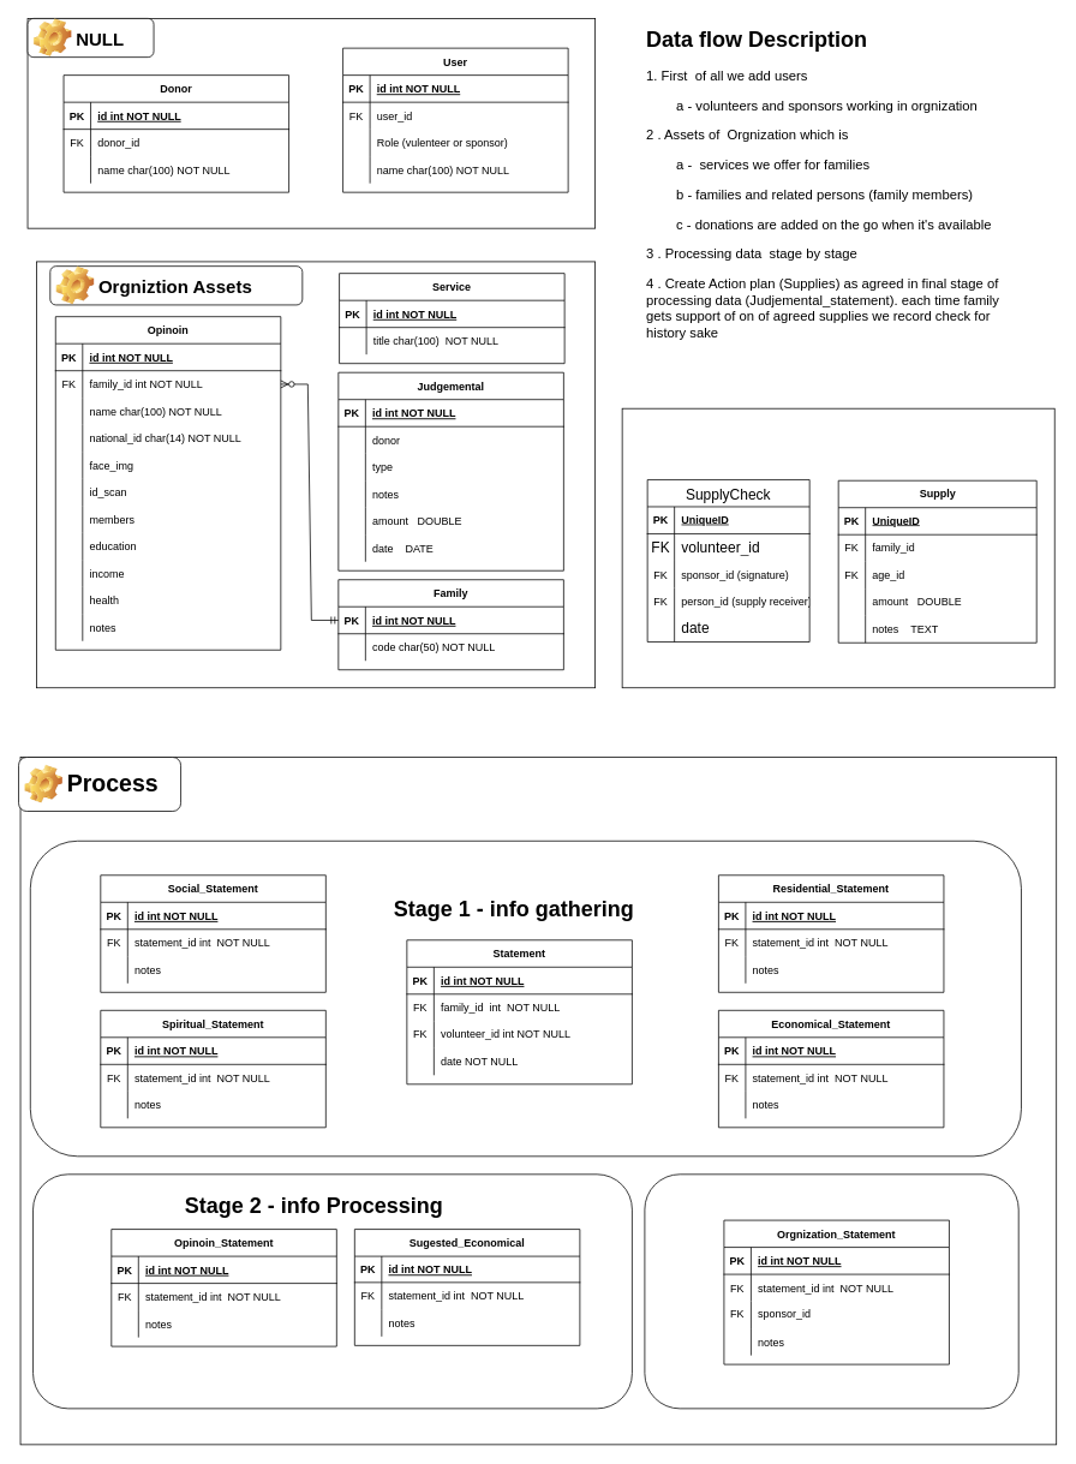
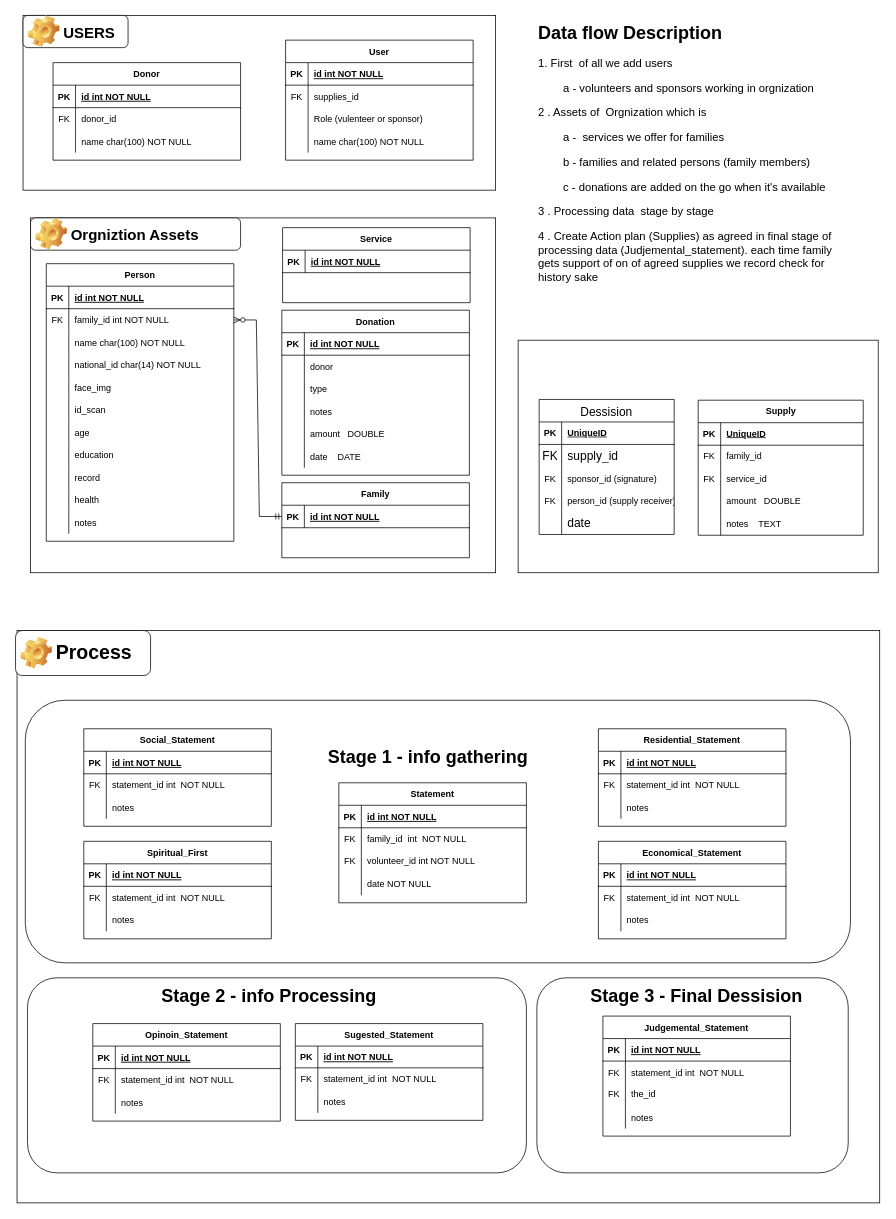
- <mxCell id="58" value="NULL" style="label;whiteSpace=wrap;html=1;image=img/clipart/Gear_128x128.png;fontSize=20;" parent="1" vertex="1"><mxGeometry x="30" y="20" width="140" height="43" as="geometry" /></mxCell>
+ <mxCell id="58" value="USERS" style="label;whiteSpace=wrap;html=1;image=img/clipart/Gear_128x128.png;fontSize=20;" parent="1" vertex="1"><mxGeometry x="30" y="20" width="140" height="43" as="geometry" /></mxCell>
- <mxCell id="65" value="user_id" style="shape=partialRectangle;connectable=0;fillColor=none;top=0;left=0;bottom=0;right=0;align=left;spacingLeft=6;overflow=hidden;" parent="63" vertex="1"><mxGeometry x="30" width="220" height="30" as="geometry"><mxRectangle width="220" height="30" as="alternateBounds" /></mxGeometry></mxCell>
+ <mxCell id="65" value="supplies_id" style="shape=partialRectangle;connectable=0;fillColor=none;top=0;left=0;bottom=0;right=0;align=left;spacingLeft=6;overflow=hidden;" parent="63" vertex="1"><mxGeometry x="30" width="220" height="30" as="geometry"><mxRectangle width="220" height="30" as="alternateBounds" /></mxGeometry></mxCell>
- <mxCell id="74" value="Orgniztion Assets" style="label;whiteSpace=wrap;html=1;image=img/clipart/Gear_128x128.png;align=left;fontSize=20;" parent="1" vertex="1"><mxGeometry x="55" y="295" width="280" height="43" as="geometry" /></mxCell>
+ <mxCell id="74" value="Orgniztion Assets" style="label;whiteSpace=wrap;html=1;image=img/clipart/Gear_128x128.png;align=left;fontSize=20;" parent="1" vertex="1"><mxGeometry x="40" y="290" width="280" height="43" as="geometry" /></mxCell>
- <mxCell id="82" value="Opinoin" style="shape=table;startSize=30;container=1;collapsible=1;childLayout=tableLayout;fixedRows=1;rowLines=0;fontStyle=1;align=center;resizeLast=1;" parent="1" vertex="1"><mxGeometry x="61" y="351" width="250" height="370" as="geometry" /></mxCell>
+ <mxCell id="82" value="Person" style="shape=table;startSize=30;container=1;collapsible=1;childLayout=tableLayout;fixedRows=1;rowLines=0;fontStyle=1;align=center;resizeLast=1;" parent="1" vertex="1"><mxGeometry x="61" y="351" width="250" height="370" as="geometry" /></mxCell>
- <mxCell id="122" value="title char(100)  NOT NULL" style="shape=partialRectangle;overflow=hidden;connectable=0;fillColor=none;top=0;left=0;bottom=0;right=0;align=left;spacingLeft=6;" parent="120" vertex="1"><mxGeometry x="30" width="220" height="30" as="geometry"><mxRectangle width="220" height="30" as="alternateBounds" /></mxGeometry></mxCell>
- <mxCell id="123" value="Judgemental" style="shape=table;startSize=30;container=1;collapsible=1;childLayout=tableLayout;fixedRows=1;rowLines=0;fontStyle=1;align=center;resizeLast=1;" parent="1" vertex="1"><mxGeometry x="375" y="413" width="250" height="220" as="geometry" /></mxCell>
+ <mxCell id="123" value="Donation" style="shape=table;startSize=30;container=1;collapsible=1;childLayout=tableLayout;fixedRows=1;rowLines=0;fontStyle=1;align=center;resizeLast=1;" parent="1" vertex="1"><mxGeometry x="375" y="413" width="250" height="220" as="geometry" /></mxCell>
- <mxCell id="199" value="SupplyCheck" style="shape=table;startSize=30;container=1;collapsible=0;childLayout=tableLayout;fixedRows=1;rowLines=0;fontStyle=0;strokeColor=default;fontSize=16;" parent="1" vertex="1"><mxGeometry x="718" y="532" width="180" height="180" as="geometry" /></mxCell>
+ <mxCell id="199" value="Dessision" style="shape=table;startSize=30;container=1;collapsible=0;childLayout=tableLayout;fixedRows=1;rowLines=0;fontStyle=0;strokeColor=default;fontSize=16;" parent="1" vertex="1"><mxGeometry x="718" y="532" width="180" height="180" as="geometry" /></mxCell>
- <mxCell id="103" value="members" style="shape=partialRectangle;connectable=0;fillColor=none;top=0;left=0;bottom=0;right=0;align=left;spacingLeft=6;overflow=hidden;" parent="101" vertex="1"><mxGeometry x="30" width="220" height="30" as="geometry"><mxRectangle width="220" height="30" as="alternateBounds" /></mxGeometry></mxCell>
+ <mxCell id="103" value="age" style="shape=partialRectangle;connectable=0;fillColor=none;top=0;left=0;bottom=0;right=0;align=left;spacingLeft=6;overflow=hidden;" parent="101" vertex="1"><mxGeometry x="30" width="220" height="30" as="geometry"><mxRectangle width="220" height="30" as="alternateBounds" /></mxGeometry></mxCell>
- <mxCell id="205" value="volunteer_id" style="shape=partialRectangle;html=1;whiteSpace=wrap;connectable=0;fillColor=none;top=0;left=0;bottom=0;right=0;align=left;spacingLeft=6;overflow=hidden;strokeColor=inherit;fontSize=16;" parent="203" vertex="1"><mxGeometry x="30" width="150" height="30" as="geometry"><mxRectangle width="150" height="30" as="alternateBounds" /></mxGeometry></mxCell>
+ <mxCell id="205" value="supply_id" style="shape=partialRectangle;html=1;whiteSpace=wrap;connectable=0;fillColor=none;top=0;left=0;bottom=0;right=0;align=left;spacingLeft=6;overflow=hidden;strokeColor=inherit;fontSize=16;" parent="203" vertex="1"><mxGeometry x="30" width="150" height="30" as="geometry"><mxRectangle width="150" height="30" as="alternateBounds" /></mxGeometry></mxCell>
- <mxCell id="109" value="income" style="shape=partialRectangle;connectable=0;fillColor=none;top=0;left=0;bottom=0;right=0;align=left;spacingLeft=6;overflow=hidden;" parent="107" vertex="1"><mxGeometry x="30" width="220" height="30" as="geometry"><mxRectangle width="220" height="30" as="alternateBounds" /></mxGeometry></mxCell>
+ <mxCell id="109" value="record" style="shape=partialRectangle;connectable=0;fillColor=none;top=0;left=0;bottom=0;right=0;align=left;spacingLeft=6;overflow=hidden;" parent="107" vertex="1"><mxGeometry x="30" width="220" height="30" as="geometry"><mxRectangle width="220" height="30" as="alternateBounds" /></mxGeometry></mxCell>
- <mxCell id="191" value="age_id" style="shape=partialRectangle;connectable=0;fillColor=none;top=0;left=0;bottom=0;right=0;align=left;spacingLeft=6;overflow=hidden;" parent="189" vertex="1"><mxGeometry x="30" width="190" height="30" as="geometry"><mxRectangle width="190" height="30" as="alternateBounds" /></mxGeometry></mxCell>
+ <mxCell id="191" value="service_id" style="shape=partialRectangle;connectable=0;fillColor=none;top=0;left=0;bottom=0;right=0;align=left;spacingLeft=6;overflow=hidden;" parent="189" vertex="1"><mxGeometry x="30" width="190" height="30" as="geometry"><mxRectangle width="190" height="30" as="alternateBounds" /></mxGeometry></mxCell>
- <mxCell id="81" value="code char(50) NOT NULL" style="shape=partialRectangle;overflow=hidden;connectable=0;fillColor=none;top=0;left=0;bottom=0;right=0;align=left;spacingLeft=6;" parent="79" vertex="1"><mxGeometry x="30" width="220" height="30" as="geometry"><mxRectangle width="220" height="30" as="alternateBounds" /></mxGeometry></mxCell>
- <mxCell id="37" value="Spiritual_Statement" style="shape=table;startSize=30;container=1;collapsible=1;childLayout=tableLayout;fixedRows=1;rowLines=0;fontStyle=1;align=center;resizeLast=1;" parent="1" vertex="1"><mxGeometry x="111" y="1121" width="250" height="130" as="geometry" /></mxCell>
+ <mxCell id="37" value="Spiritual_First" style="shape=table;startSize=30;container=1;collapsible=1;childLayout=tableLayout;fixedRows=1;rowLines=0;fontStyle=1;align=center;resizeLast=1;" parent="1" vertex="1"><mxGeometry x="111" y="1121" width="250" height="130" as="geometry" /></mxCell>
+ <mxCell id="168" value="Stage 3 - Final Dessision" style="text;html=1;align=center;verticalAlign=middle;whiteSpace=wrap;rounded=0;fontStyle=1;fontSize=24;" parent="1" vertex="1"><mxGeometry x="757.5" y="1313" width="340" height="30" as="geometry" /></mxCell>
- <mxCell id="146" value="Stage 2 - info Processing" style="text;html=1;align=center;verticalAlign=middle;whiteSpace=wrap;rounded=0;fontStyle=1;fontSize=24;" parent="1" vertex="1"><mxGeometry x="177.5" y="1323" width="340" height="30" as="geometry" /></mxCell>
+ <mxCell id="146" value="Stage 2 - info Processing" style="text;html=1;align=center;verticalAlign=middle;whiteSpace=wrap;rounded=0;fontStyle=1;fontSize=24;" parent="1" vertex="1"><mxGeometry x="187.5" y="1313" width="340" height="30" as="geometry" /></mxCell>
- <mxCell id="169" value="Orgnization_Statement" style="shape=table;startSize=30;container=1;collapsible=1;childLayout=tableLayout;fixedRows=1;rowLines=0;fontStyle=1;align=center;resizeLast=1;" parent="1" vertex="1"><mxGeometry x="803" y="1354" width="250" height="160" as="geometry" /></mxCell>
+ <mxCell id="169" value="Judgemental_Statement" style="shape=table;startSize=30;container=1;collapsible=1;childLayout=tableLayout;fixedRows=1;rowLines=0;fontStyle=1;align=center;resizeLast=1;" parent="1" vertex="1"><mxGeometry x="803" y="1354" width="250" height="160" as="geometry" /></mxCell>
- <mxCell id="147" value="Sugested_Economical" style="shape=table;startSize=30;container=1;collapsible=1;childLayout=tableLayout;fixedRows=1;rowLines=0;fontStyle=1;align=center;resizeLast=1;" parent="1" vertex="1"><mxGeometry x="393" y="1364" width="250" height="129" as="geometry" /></mxCell>
+ <mxCell id="147" value="Sugested_Statement" style="shape=table;startSize=30;container=1;collapsible=1;childLayout=tableLayout;fixedRows=1;rowLines=0;fontStyle=1;align=center;resizeLast=1;" parent="1" vertex="1"><mxGeometry x="393" y="1364" width="250" height="129" as="geometry" /></mxCell>
- <mxCell id="178" value="sponsor_id" style="shape=partialRectangle;connectable=0;fillColor=none;top=0;left=0;bottom=0;right=0;align=left;spacingLeft=6;fontStyle=0;overflow=hidden;whiteSpace=wrap;html=1;" parent="176" vertex="1"><mxGeometry x="30" width="220" height="30" as="geometry"><mxRectangle width="220" height="30" as="alternateBounds" /></mxGeometry></mxCell>
+ <mxCell id="178" value="the_id" style="shape=partialRectangle;connectable=0;fillColor=none;top=0;left=0;bottom=0;right=0;align=left;spacingLeft=6;fontStyle=0;overflow=hidden;whiteSpace=wrap;html=1;" parent="176" vertex="1"><mxGeometry x="30" width="220" height="30" as="geometry"><mxRectangle width="220" height="30" as="alternateBounds" /></mxGeometry></mxCell>
